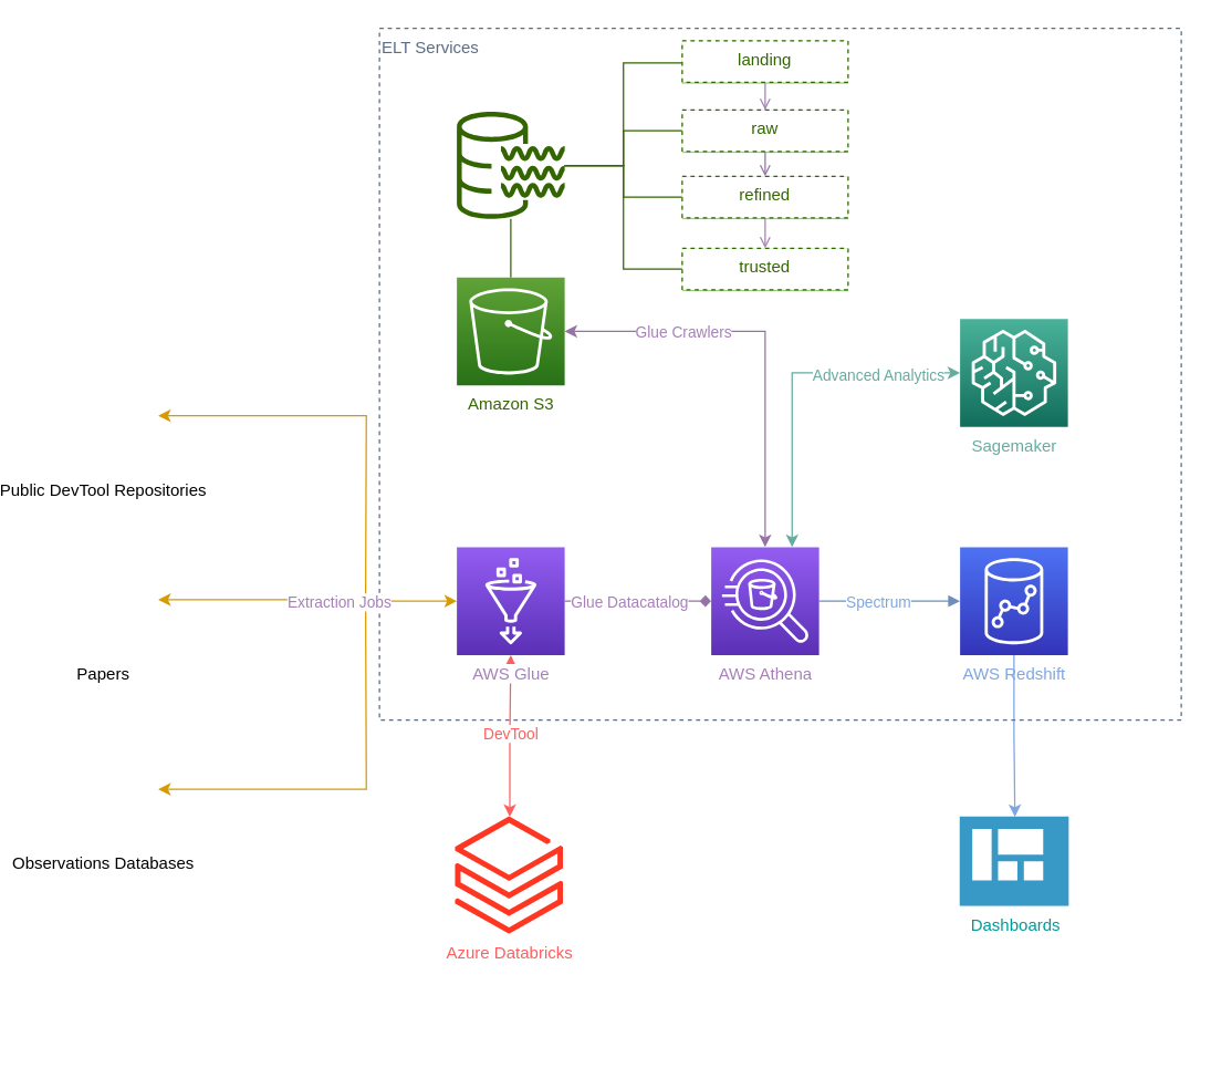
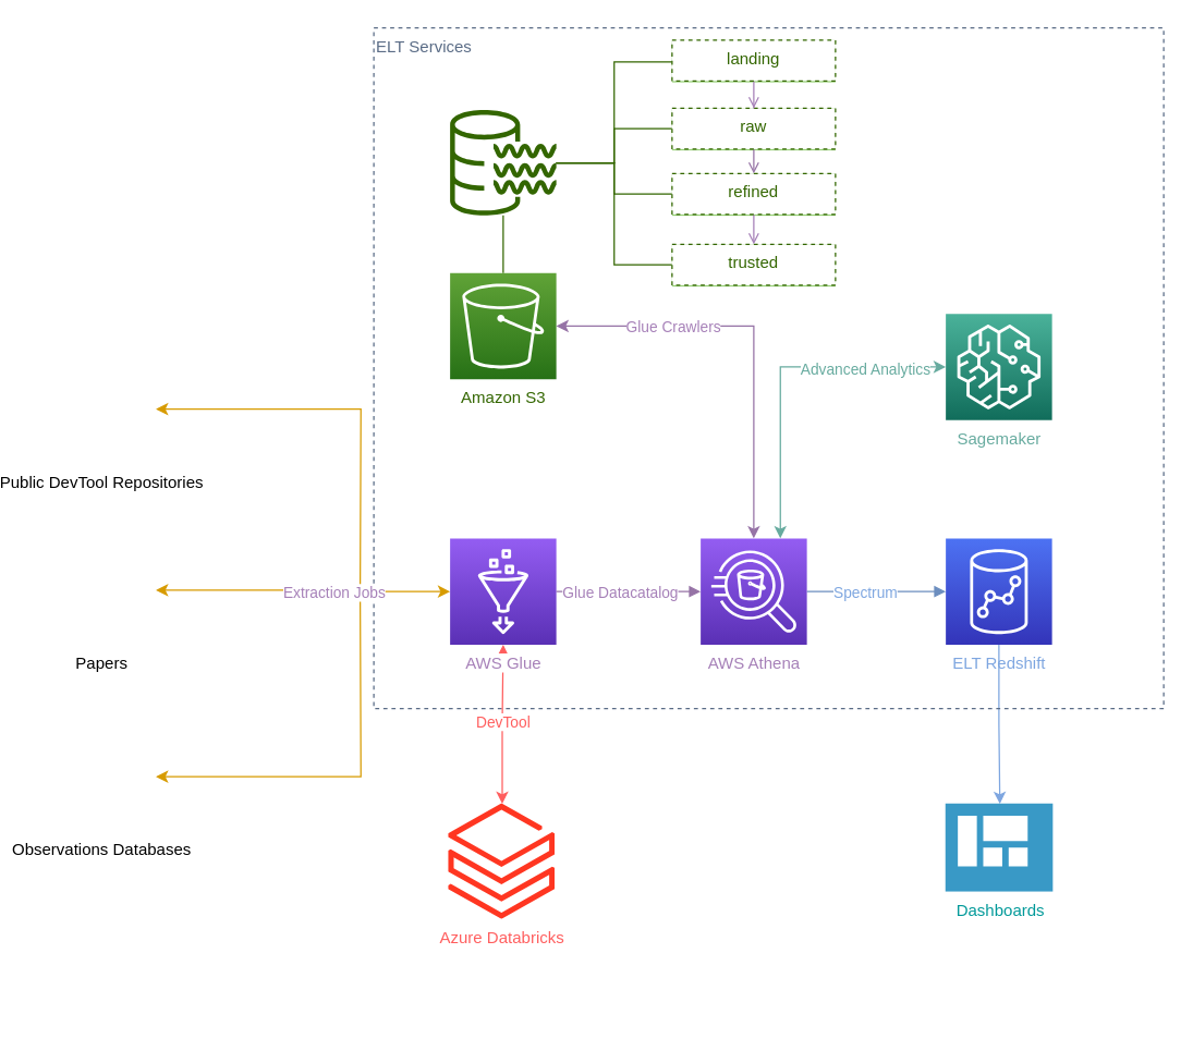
- <mxCell id="4" style="edgeStyle=orthogonalEdgeStyle;rounded=0;orthogonalLoop=1;jettySize=auto;html=1;entryX=0;entryY=0.5;entryDx=0;entryDy=0;entryPerimeter=0;strokeColor=#9673a6;startArrow=none;startFill=0;endArrow=diamond;endFill=1;fillColor=#e1d5e7;" edge="1" parent="1" source="47" target="9"><mxGeometry relative="1" as="geometry" /></mxCell>
+ <mxCell id="4" style="edgeStyle=orthogonalEdgeStyle;rounded=0;orthogonalLoop=1;jettySize=auto;html=1;entryX=0;entryY=0.5;entryDx=0;entryDy=0;entryPerimeter=0;strokeColor=#9673a6;startArrow=none;startFill=0;endArrow=block;endFill=1;fillColor=#e1d5e7;" edge="1" parent="1" source="47" target="9"><mxGeometry relative="1" as="geometry" /></mxCell>
- <mxCell id="49" value="AWS Redshift" style="sketch=0;points=[[0,0,0],[0.25,0,0],[0.5,0,0],[0.75,0,0],[1,0,0],[0,1,0],[0.25,1,0],[0.5,1,0],[0.75,1,0],[1,1,0],[0,0.25,0],[0,0.5,0],[0,0.75,0],[1,0.25,0],[1,0.5,0],[1,0.75,0]];outlineConnect=0;fontColor=#7EA6E0;gradientColor=#4D72F3;gradientDirection=north;fillColor=#3334B9;strokeColor=#ffffff;dashed=0;verticalLabelPosition=bottom;verticalAlign=top;align=center;html=1;fontSize=12;fontStyle=0;aspect=fixed;shape=mxgraph.aws4.resourceIcon;resIcon=mxgraph.aws4.redshift;" vertex="1" parent="1"><mxGeometry x="680" y="395" width="78" height="78" as="geometry" /></mxCell>
+ <mxCell id="49" value="ELT Redshift" style="sketch=0;points=[[0,0,0],[0.25,0,0],[0.5,0,0],[0.75,0,0],[1,0,0],[0,1,0],[0.25,1,0],[0.5,1,0],[0.75,1,0],[1,1,0],[0,0.25,0],[0,0.5,0],[0,0.75,0],[1,0.25,0],[1,0.5,0],[1,0.75,0]];outlineConnect=0;fontColor=#7EA6E0;gradientColor=#4D72F3;gradientDirection=north;fillColor=#3334B9;strokeColor=#ffffff;dashed=0;verticalLabelPosition=bottom;verticalAlign=top;align=center;html=1;fontSize=12;fontStyle=0;aspect=fixed;shape=mxgraph.aws4.resourceIcon;resIcon=mxgraph.aws4.redshift;" vertex="1" parent="1"><mxGeometry x="680" y="395" width="78" height="78" as="geometry" /></mxCell>
